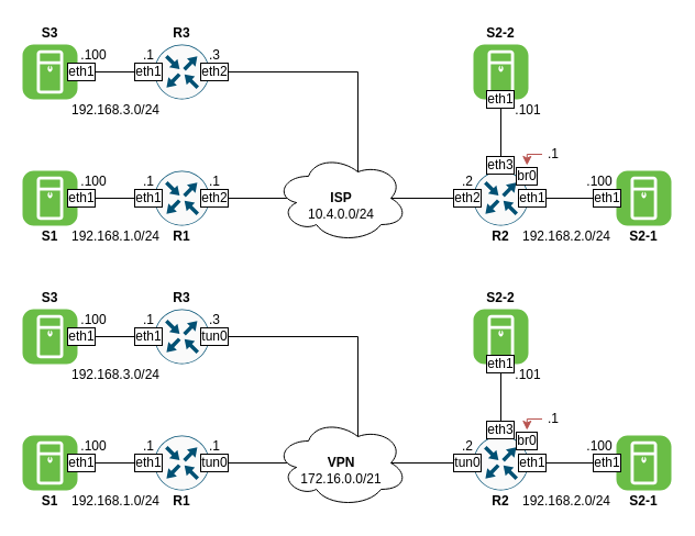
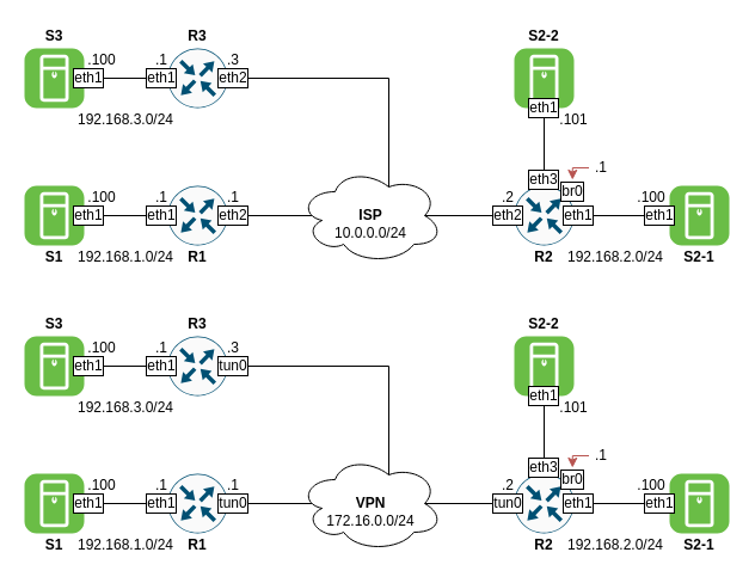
- <mxCell id="27" value="10.4.0.0/24" style="text;html=1;strokeColor=none;fillColor=none;align=center;verticalAlign=middle;whiteSpace=wrap;rounded=0;" parent="1" vertex="1"><mxGeometry x="265" y="185" width="90" height="20" as="geometry" /></mxCell>
+ <mxCell id="27" value="10.0.0.0/24" style="text;html=1;strokeColor=none;fillColor=none;align=center;verticalAlign=middle;whiteSpace=wrap;rounded=0;" parent="1" vertex="1"><mxGeometry x="265" y="185" width="90" height="20" as="geometry" /></mxCell>
- <mxCell id="76" value="172.16.0.0/21" style="text;html=1;strokeColor=none;fillColor=none;align=center;verticalAlign=middle;whiteSpace=wrap;rounded=0;" vertex="1" parent="1"><mxGeometry x="265" y="426" width="90" height="20" as="geometry" /></mxCell>
+ <mxCell id="76" value="172.16.0.0/24" style="text;html=1;strokeColor=none;fillColor=none;align=center;verticalAlign=middle;whiteSpace=wrap;rounded=0;" vertex="1" parent="1"><mxGeometry x="265" y="426" width="90" height="20" as="geometry" /></mxCell>
